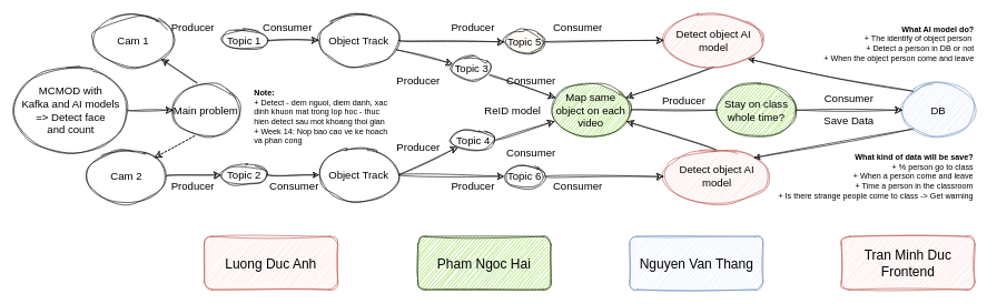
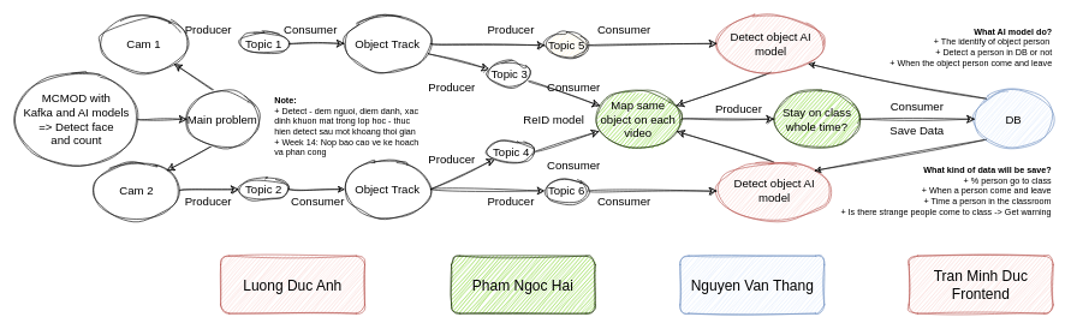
- <mxCell id="7" style="edgeStyle=none;curved=1;rounded=0;orthogonalLoop=1;jettySize=auto;html=1;exitX=1;exitY=0.5;exitDx=0;exitDy=0;entryX=0;entryY=0.5;entryDx=0;entryDy=0;fontSize=12;startSize=8;endSize=8;sketch=1;curveFitting=1;jiggle=2;labelBackgroundColor=none;fontColor=default;endArrow=none;" parent="2" source="21" target="6" edge="1"><mxGeometry relative="1" as="geometry" /></mxCell>
+ <mxCell id="7" style="edgeStyle=none;curved=1;rounded=0;orthogonalLoop=1;jettySize=auto;html=1;exitX=1;exitY=0.5;exitDx=0;exitDy=0;entryX=0;entryY=0.5;entryDx=0;entryDy=0;fontSize=12;startSize=8;endSize=8;sketch=1;curveFitting=1;jiggle=2;labelBackgroundColor=none;fontColor=default;" parent="2" source="21" target="6" edge="1"><mxGeometry relative="1" as="geometry" /></mxCell>
- <mxCell id="18" style="edgeStyle=none;curved=1;rounded=0;orthogonalLoop=1;jettySize=auto;html=1;exitX=1;exitY=0.5;exitDx=0;exitDy=0;entryX=1;entryY=0;entryDx=0;entryDy=0;fontSize=12;startSize=8;endSize=8;sketch=1;curveFitting=1;jiggle=2;labelBackgroundColor=none;fontColor=default;dashed=1;" parent="2" source="19" target="10" edge="1"><mxGeometry relative="1" as="geometry" /></mxCell>
+ <mxCell id="18" style="edgeStyle=none;curved=1;rounded=0;orthogonalLoop=1;jettySize=auto;html=1;exitX=1;exitY=0.5;exitDx=0;exitDy=0;entryX=1;entryY=0;entryDx=0;entryDy=0;fontSize=12;startSize=8;endSize=8;sketch=1;curveFitting=1;jiggle=2;labelBackgroundColor=none;fontColor=default;" parent="2" source="19" target="10" edge="1"><mxGeometry relative="1" as="geometry" /></mxCell>
